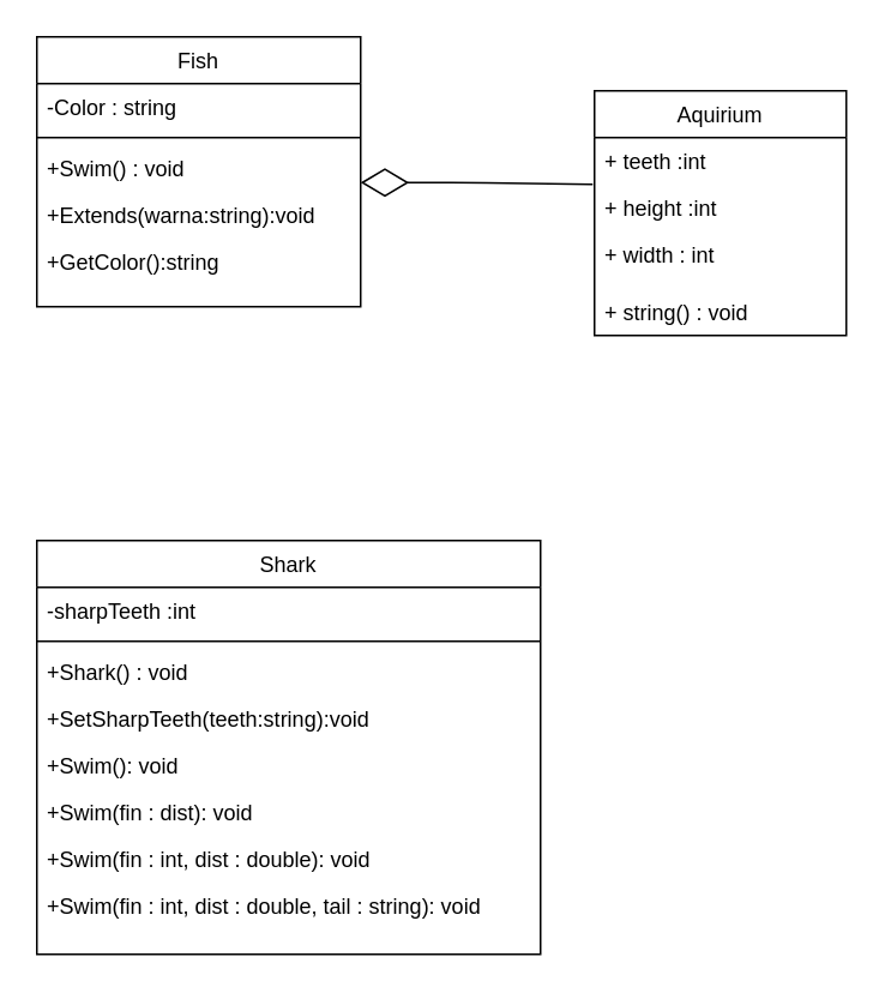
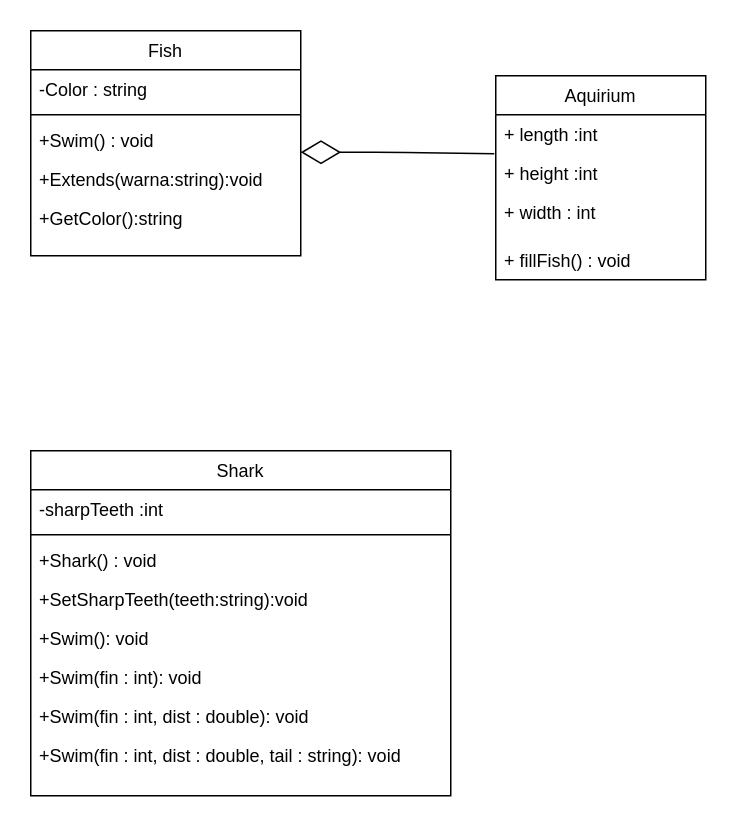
- <mxCell id="19" value="+ teeth :int" style="text;strokeColor=none;fillColor=none;align=left;verticalAlign=top;spacingLeft=4;spacingRight=4;overflow=hidden;rotatable=0;points=[[0,0.5],[1,0.5]];portConstraint=eastwest;" vertex="1" parent="18"><mxGeometry y="26" width="140" height="26" as="geometry" /></mxCell>
+ <mxCell id="19" value="+ length :int" style="text;strokeColor=none;fillColor=none;align=left;verticalAlign=top;spacingLeft=4;spacingRight=4;overflow=hidden;rotatable=0;points=[[0,0.5],[1,0.5]];portConstraint=eastwest;" vertex="1" parent="18"><mxGeometry y="26" width="140" height="26" as="geometry" /></mxCell>
- <mxCell id="22" value="+ string() : void" style="text;strokeColor=none;fillColor=none;align=left;verticalAlign=top;spacingLeft=4;spacingRight=4;overflow=hidden;rotatable=0;points=[[0,0.5],[1,0.5]];portConstraint=eastwest;" vertex="1" parent="18"><mxGeometry y="110" width="140" height="26" as="geometry" /></mxCell>
+ <mxCell id="22" value="+ fillFish() : void" style="text;strokeColor=none;fillColor=none;align=left;verticalAlign=top;spacingLeft=4;spacingRight=4;overflow=hidden;rotatable=0;points=[[0,0.5],[1,0.5]];portConstraint=eastwest;" vertex="1" parent="18"><mxGeometry y="110" width="140" height="26" as="geometry" /></mxCell>
- <mxCell id="14" value="+Swim(fin : dist): void" style="text;align=left;verticalAlign=top;spacingLeft=4;spacingRight=4;overflow=hidden;rotatable=0;points=[[0,0.5],[1,0.5]];portConstraint=eastwest;" vertex="1" parent="8"><mxGeometry y="138" width="280" height="26" as="geometry" /></mxCell>
+ <mxCell id="14" value="+Swim(fin : int): void" style="text;align=left;verticalAlign=top;spacingLeft=4;spacingRight=4;overflow=hidden;rotatable=0;points=[[0,0.5],[1,0.5]];portConstraint=eastwest;" vertex="1" parent="8"><mxGeometry y="138" width="280" height="26" as="geometry" /></mxCell>
